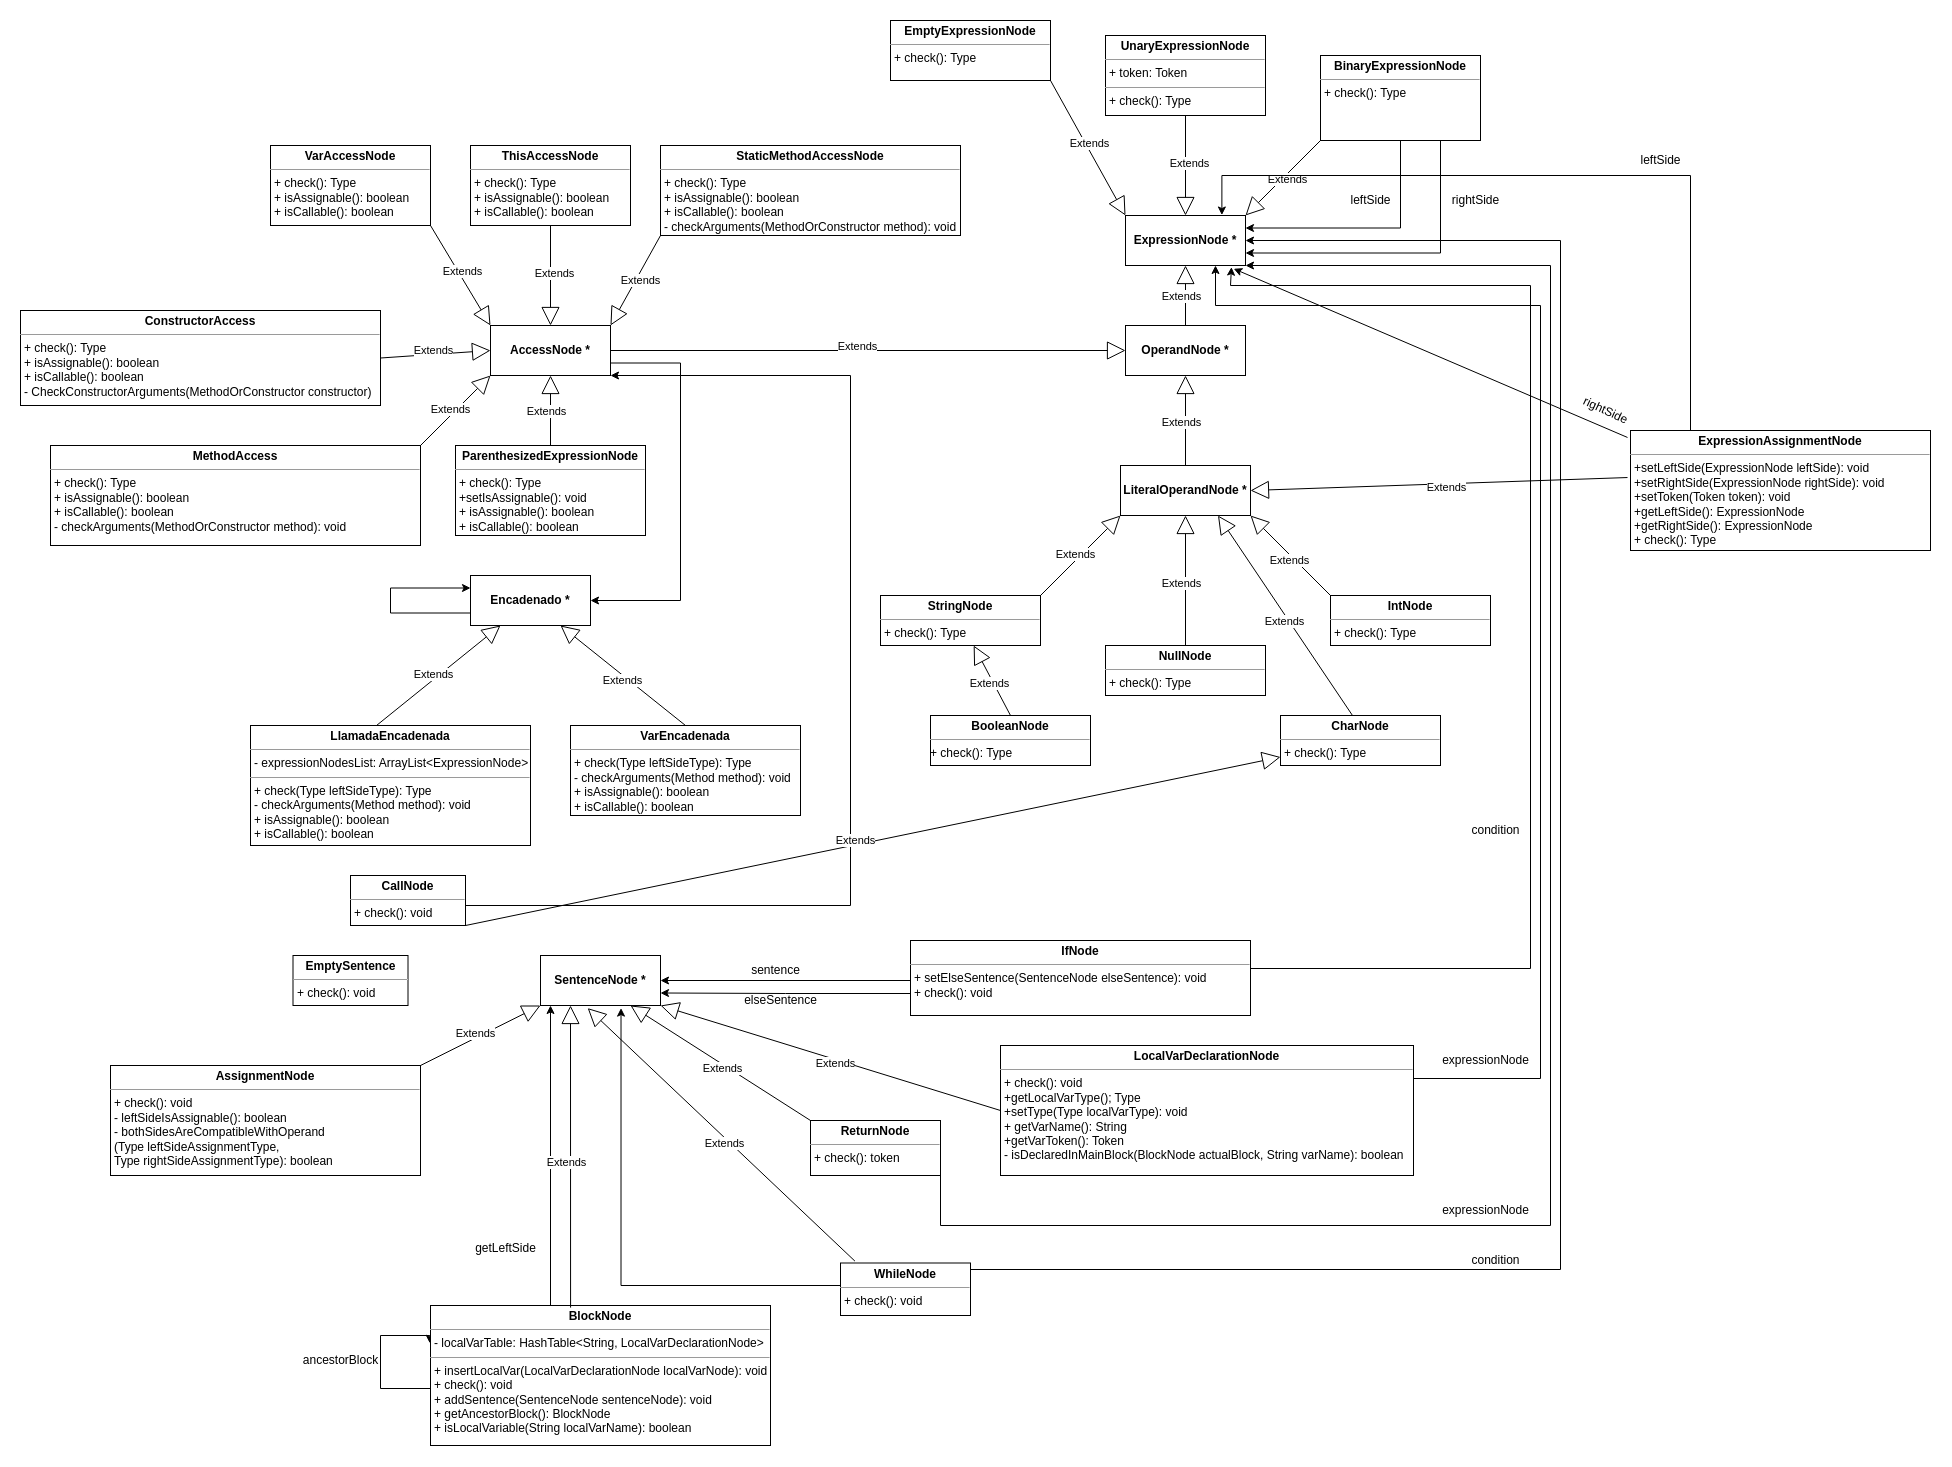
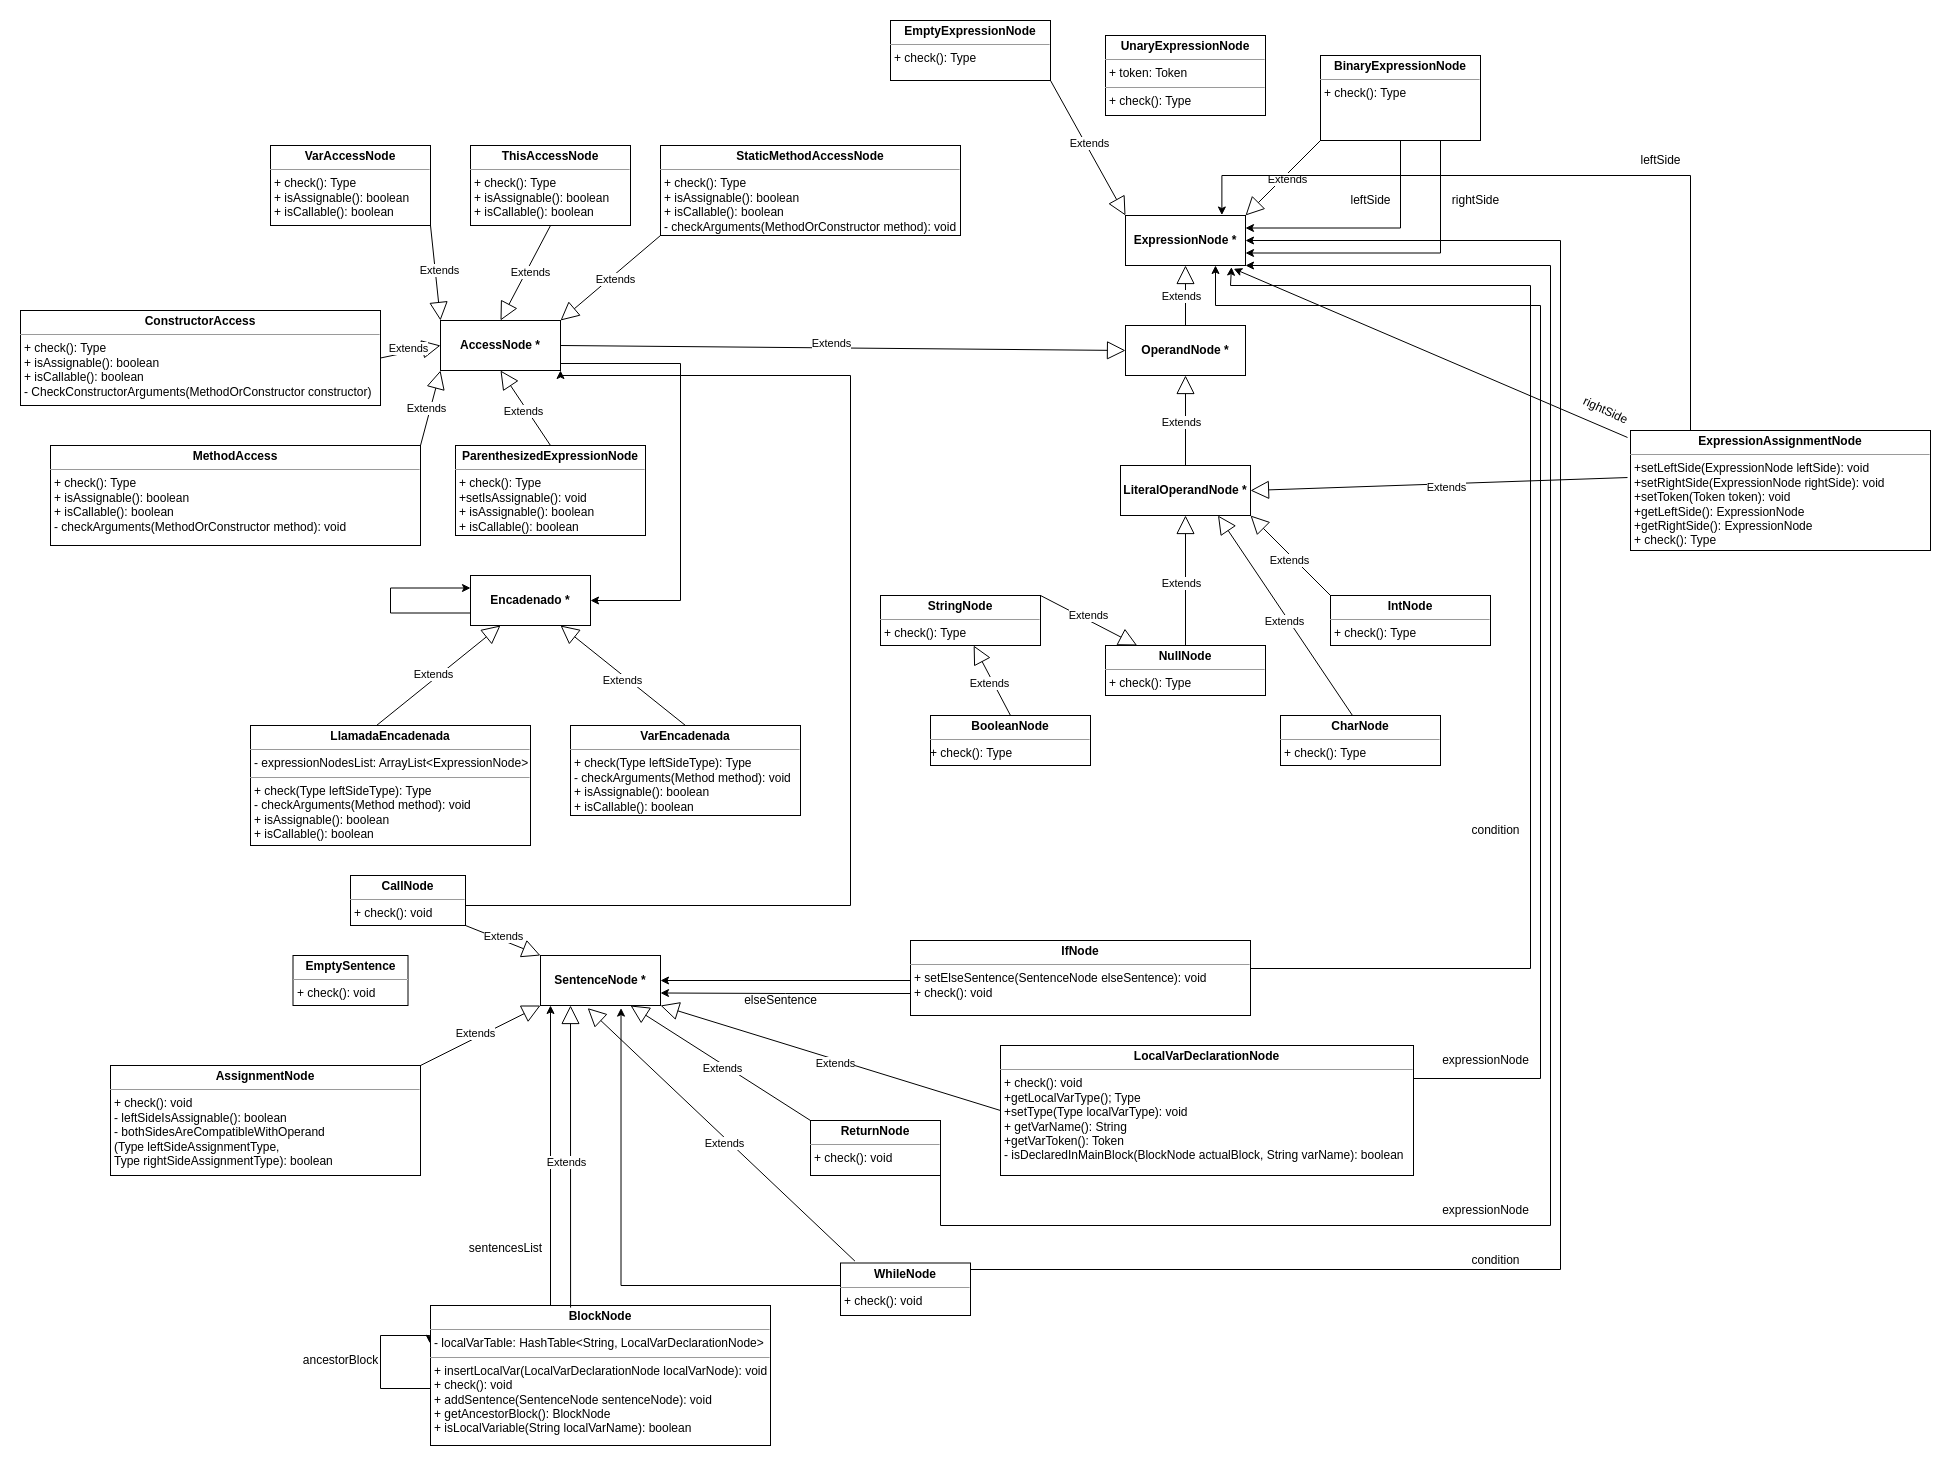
- <mxCell id="39" value="Extends" style="endArrow=block;endSize=16;endFill=0;html=1;exitX=0.5;exitY=1;exitDx=0;exitDy=0;entryX=0.5;entryY=0;entryDx=0;entryDy=0;" parent="1" source="25" target="21" edge="1"><mxGeometry x="-0.041" y="4" width="160" relative="1" as="geometry"><mxPoint x="977" y="250" as="sourcePoint" /><mxPoint x="1135" y="250" as="targetPoint" /><mxPoint as="offset" /></mxGeometry></mxCell>
- <mxCell id="3" value="&lt;p style=&quot;margin:0px;margin-top:4px;text-align:center;&quot;&gt;&lt;br&gt;&lt;b&gt;AccessNode *&lt;/b&gt;&lt;/p&gt;" style="verticalAlign=top;align=left;overflow=fill;fontSize=12;fontFamily=Helvetica;html=1;" parent="1" vertex="1"><mxGeometry x="490" y="325" width="120" height="50" as="geometry" /></mxCell>
+ <mxCell id="3" value="&lt;p style=&quot;margin:0px;margin-top:4px;text-align:center;&quot;&gt;&lt;br&gt;&lt;b&gt;AccessNode *&lt;/b&gt;&lt;/p&gt;" style="verticalAlign=top;align=left;overflow=fill;fontSize=12;fontFamily=Helvetica;html=1;" parent="1" vertex="1"><mxGeometry x="440" y="320" width="120" height="50" as="geometry" /></mxCell>
- <mxCell id="45" value="Extends" style="endArrow=block;endSize=16;endFill=0;html=1;exitX=1;exitY=0;exitDx=0;exitDy=0;entryX=0;entryY=1;entryDx=0;entryDy=0;" parent="1" source="44" target="28" edge="1"><mxGeometry x="-0.041" y="4" width="160" relative="1" as="geometry"><mxPoint x="1175" y="725" as="sourcePoint" /><mxPoint x="1195" y="525" as="targetPoint" /><mxPoint as="offset" /></mxGeometry></mxCell>
+ <mxCell id="45" value="Extends" style="endArrow=block;endSize=16;endFill=0;html=1;exitX=1;exitY=0;exitDx=0;exitDy=0;" parent="1" source="44" target="41" edge="1"><mxGeometry x="-0.041" y="4" width="160" relative="1" as="geometry"><mxPoint x="1175" y="725" as="sourcePoint" /><mxPoint x="1195" y="525" as="targetPoint" /><mxPoint as="offset" /></mxGeometry></mxCell>
- <mxCell id="58" value="Extends" style="endArrow=block;endSize=16;endFill=0;html=1;exitX=1;exitY=1;exitDx=0;exitDy=0;" parent="1" source="56" target="30" edge="1"><mxGeometry x="-0.041" y="4" width="160" relative="1" as="geometry"><mxPoint x="610" y="1135" as="sourcePoint" /><mxPoint x="610" y="1015" as="targetPoint" /><mxPoint as="offset" /></mxGeometry></mxCell>
+ <mxCell id="58" value="Extends" style="endArrow=block;endSize=16;endFill=0;html=1;exitX=1;exitY=1;exitDx=0;exitDy=0;entryX=0;entryY=0;entryDx=0;entryDy=0;" parent="1" source="56" target="46" edge="1"><mxGeometry x="-0.041" y="4" width="160" relative="1" as="geometry"><mxPoint x="610" y="1135" as="sourcePoint" /><mxPoint x="610" y="1015" as="targetPoint" /><mxPoint as="offset" /></mxGeometry></mxCell>
- <mxCell id="66" value="sentence" style="text;html=1;align=center;verticalAlign=middle;resizable=0;points=[];autosize=1;strokeColor=none;fillColor=none;" parent="1" vertex="1"><mxGeometry x="740" y="955" width="70" height="30" as="geometry" /></mxCell>
- <mxCell id="73" value="&lt;p style=&quot;margin:0px;margin-top:4px;text-align:center;&quot;&gt;&lt;b&gt;ReturnNode&lt;/b&gt;&lt;/p&gt;&lt;hr size=&quot;1&quot;&gt;&lt;p style=&quot;margin:0px;margin-left:4px;&quot;&gt;&lt;/p&gt;&lt;p style=&quot;margin:0px;margin-left:4px;&quot;&gt;&lt;span style=&quot;background-color: initial;&quot;&gt;+ check(): token&lt;/span&gt;&lt;br&gt;&lt;/p&gt;" style="verticalAlign=top;align=left;overflow=fill;fontSize=12;fontFamily=Helvetica;html=1;" parent="1" vertex="1"><mxGeometry x="810" y="1120" width="130" height="55" as="geometry" /></mxCell>
+ <mxCell id="73" value="&lt;p style=&quot;margin:0px;margin-top:4px;text-align:center;&quot;&gt;&lt;b&gt;ReturnNode&lt;/b&gt;&lt;/p&gt;&lt;hr size=&quot;1&quot;&gt;&lt;p style=&quot;margin:0px;margin-left:4px;&quot;&gt;&lt;/p&gt;&lt;p style=&quot;margin:0px;margin-left:4px;&quot;&gt;&lt;span style=&quot;background-color: initial;&quot;&gt;+ check(): void&lt;/span&gt;&lt;br&gt;&lt;/p&gt;" style="verticalAlign=top;align=left;overflow=fill;fontSize=12;fontFamily=Helvetica;html=1;" parent="1" vertex="1"><mxGeometry x="810" y="1120" width="130" height="55" as="geometry" /></mxCell>
- <mxCell id="53" value="getLeftSide" style="text;html=1;align=center;verticalAlign=middle;resizable=0;points=[];autosize=1;strokeColor=none;fillColor=none;" parent="1" vertex="1"><mxGeometry x="455" y="1232.5" width="100" height="30" as="geometry" /></mxCell>
+ <mxCell id="53" value="sentencesList" style="text;html=1;align=center;verticalAlign=middle;resizable=0;points=[];autosize=1;strokeColor=none;fillColor=none;" parent="1" vertex="1"><mxGeometry x="455" y="1232.5" width="100" height="30" as="geometry" /></mxCell>
